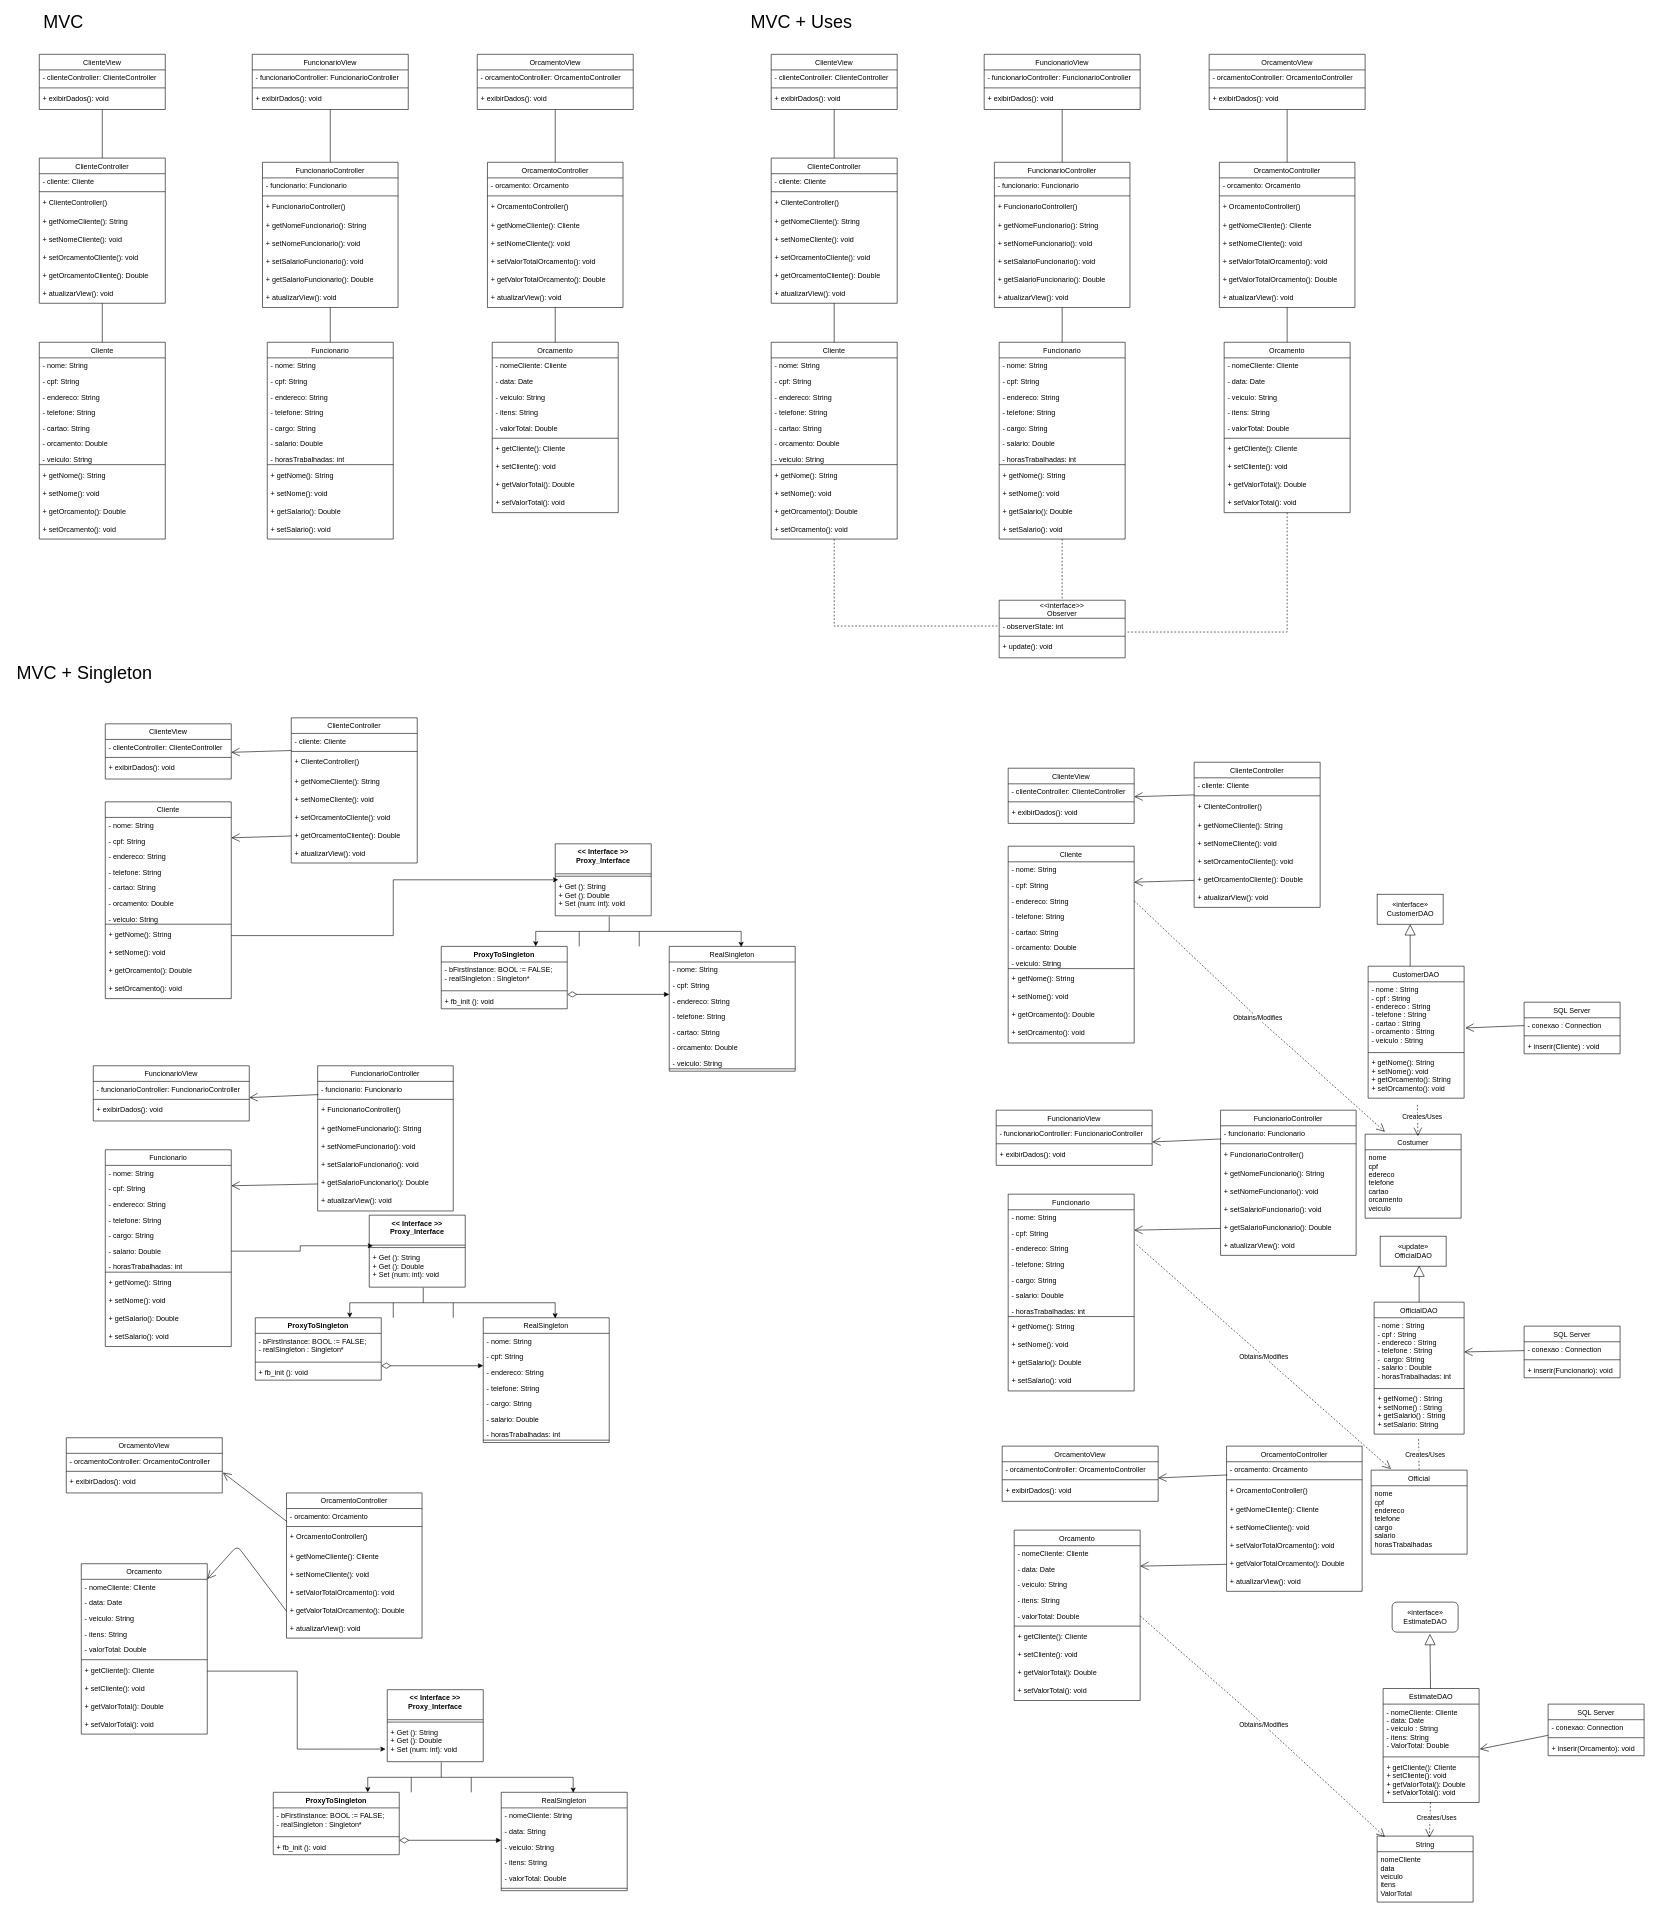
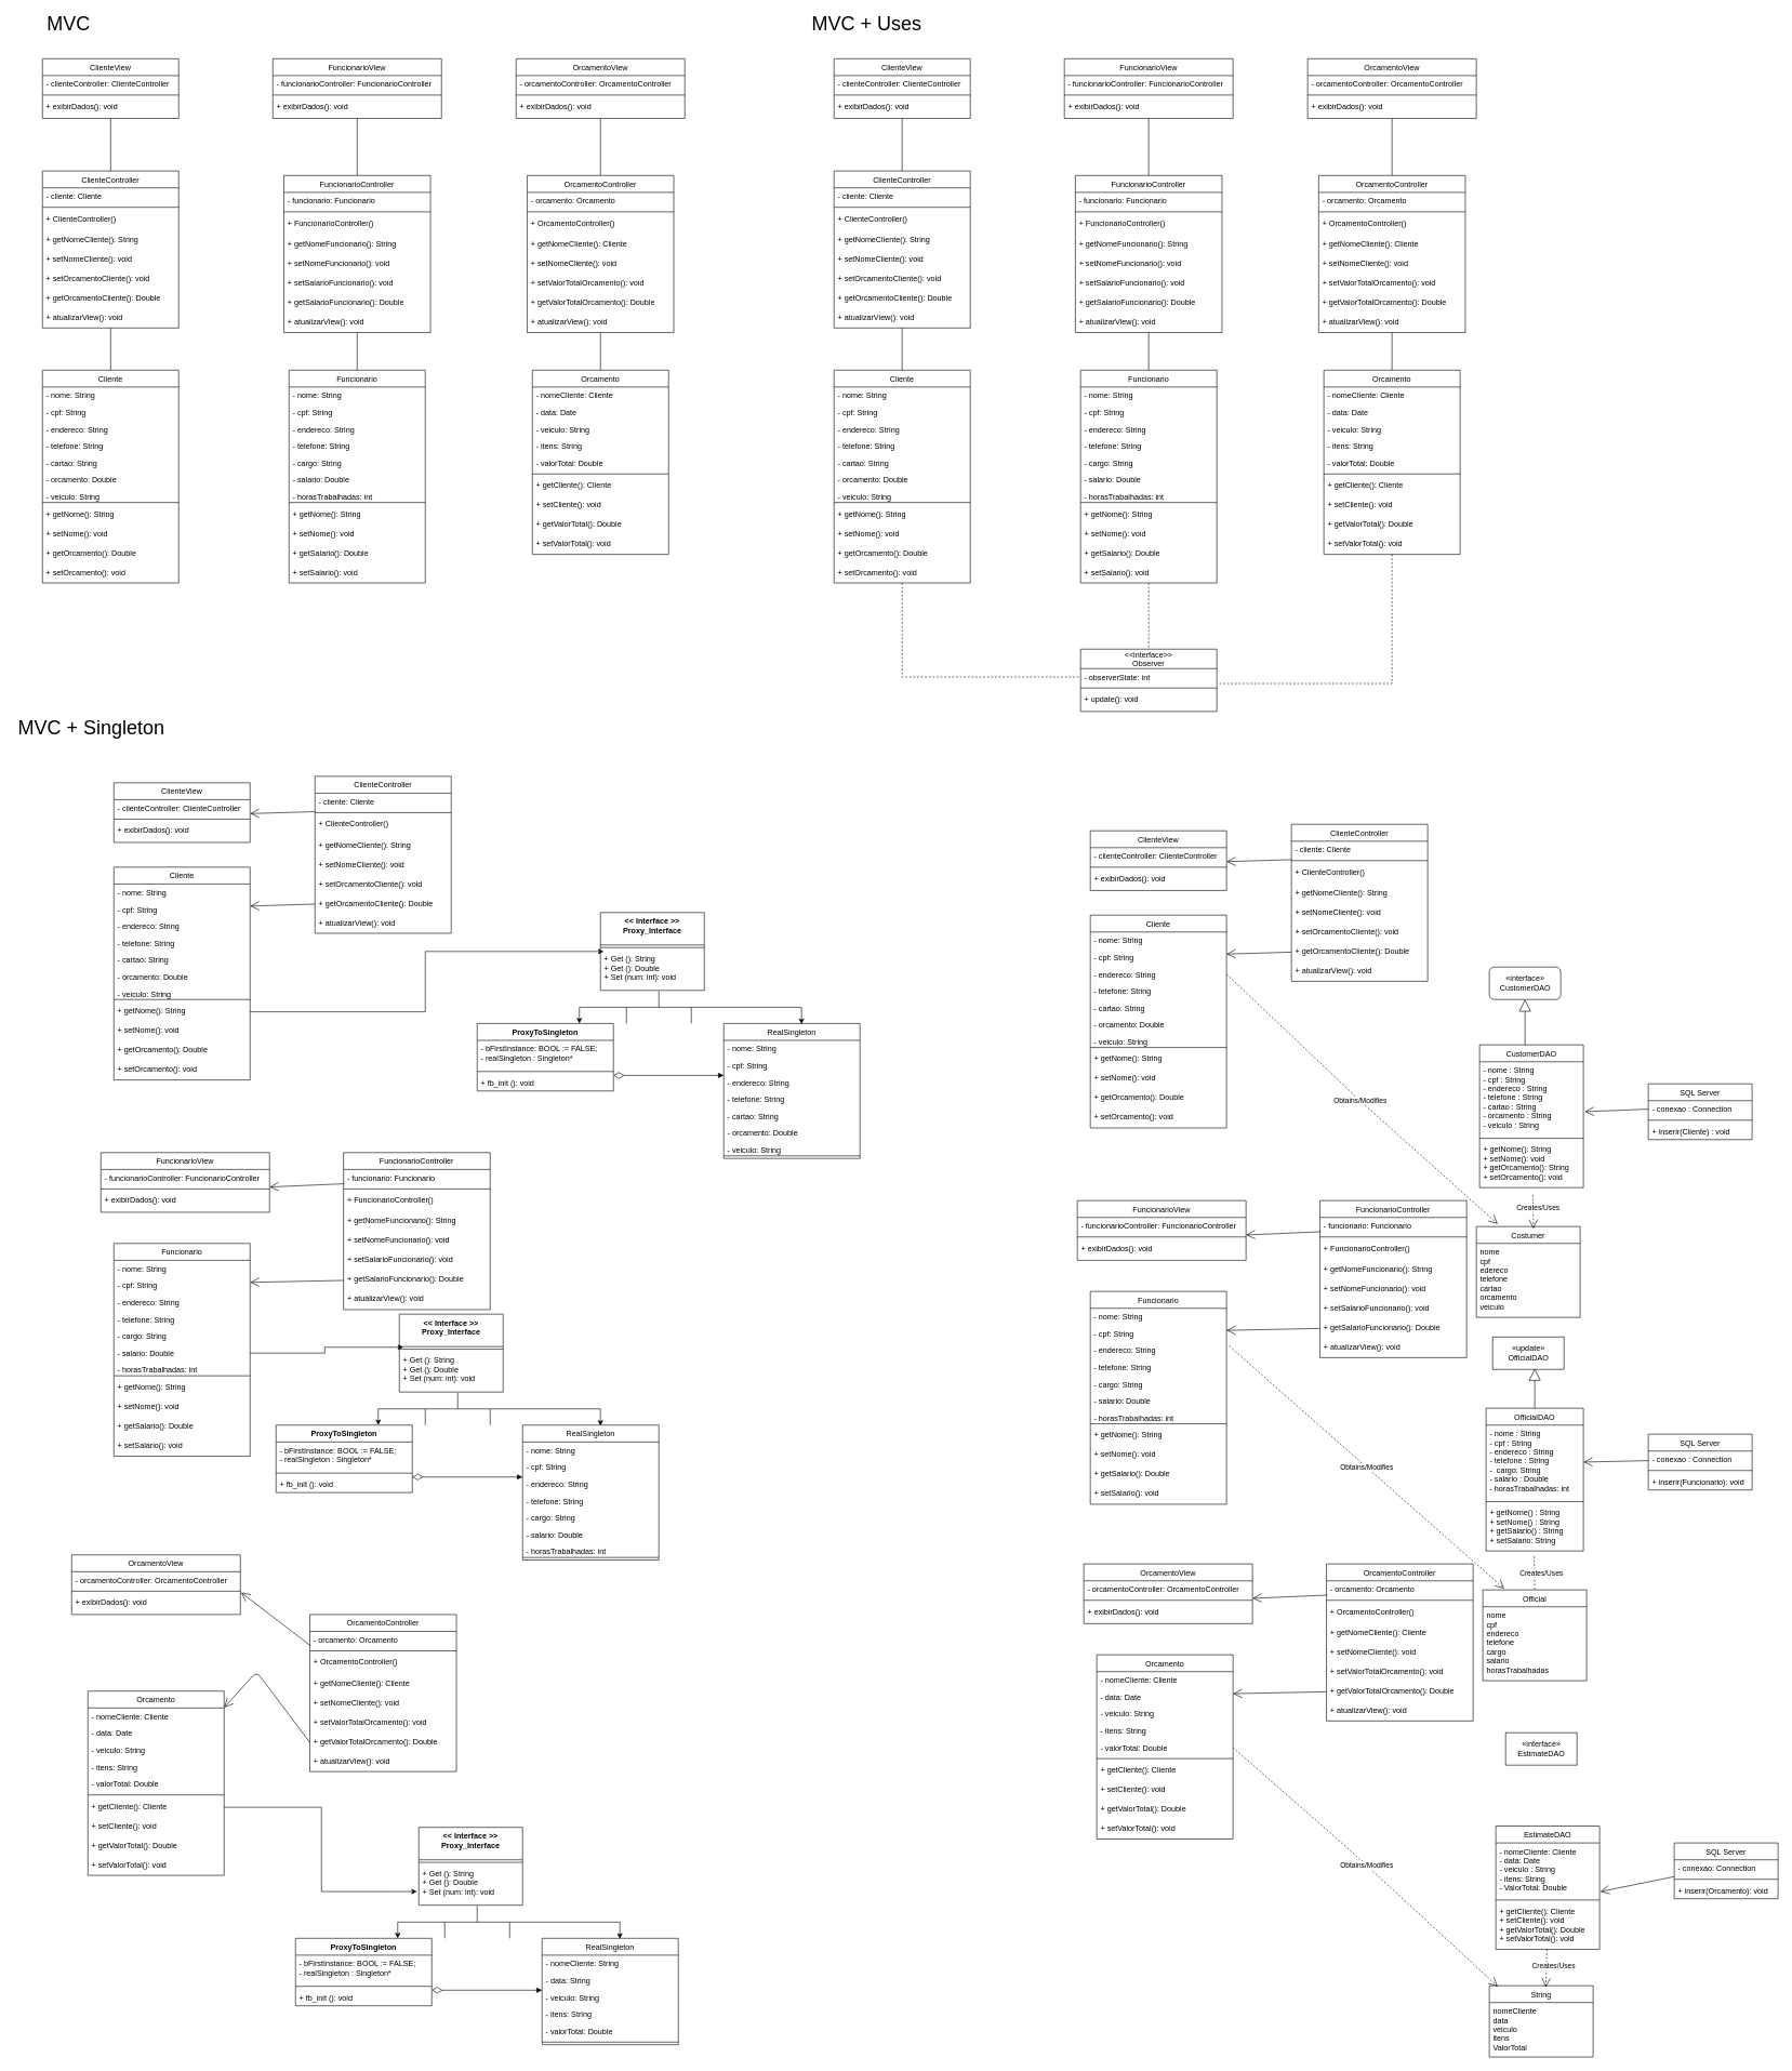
- <mxCell id="439" value="«interface»&lt;br&gt;CustomerDAO" style="html=1;strokeColor=#000000;strokeWidth=1;fillColor=none;fontColor=#000000;" vertex="1" parent="1"><mxGeometry x="2295" y="1490" width="110" height="50" as="geometry" /></mxCell>
+ <mxCell id="439" value="«interface»&lt;br&gt;CustomerDAO" style="html=1;strokeColor=#000000;strokeWidth=1;fillColor=none;fontColor=#000000;rounded=1;" vertex="1" parent="1"><mxGeometry x="2295" y="1490" width="110" height="50" as="geometry" /></mxCell>
- <mxCell id="420" value="«interface»&lt;br&gt;EstimateDAO" style="html=1;strokeColor=#000000;strokeWidth=1;fillColor=none;fontColor=#000000;rounded=1;" vertex="1" parent="1"><mxGeometry x="2320" y="2670" width="110" height="50" as="geometry" /></mxCell>
+ <mxCell id="420" value="«interface»&lt;br&gt;EstimateDAO" style="html=1;strokeColor=#000000;strokeWidth=1;fillColor=none;fontColor=#000000;" vertex="1" parent="1"><mxGeometry x="2320" y="2670" width="110" height="50" as="geometry" /></mxCell>
- <mxCell id="425" value="" style="endArrow=block;endSize=16;endFill=0;html=1;fontColor=#000000;entryX=0.573;entryY=1.06;entryDx=0;entryDy=0;entryPerimeter=0;" edge="1" parent="1" source="421" target="420"><mxGeometry x="-0.038" y="-16" width="160" relative="1" as="geometry"><mxPoint x="2070" y="2790" as="sourcePoint" /><mxPoint x="2230" y="2790" as="targetPoint" /><Array as="points" /><mxPoint as="offset" /></mxGeometry></mxCell>
